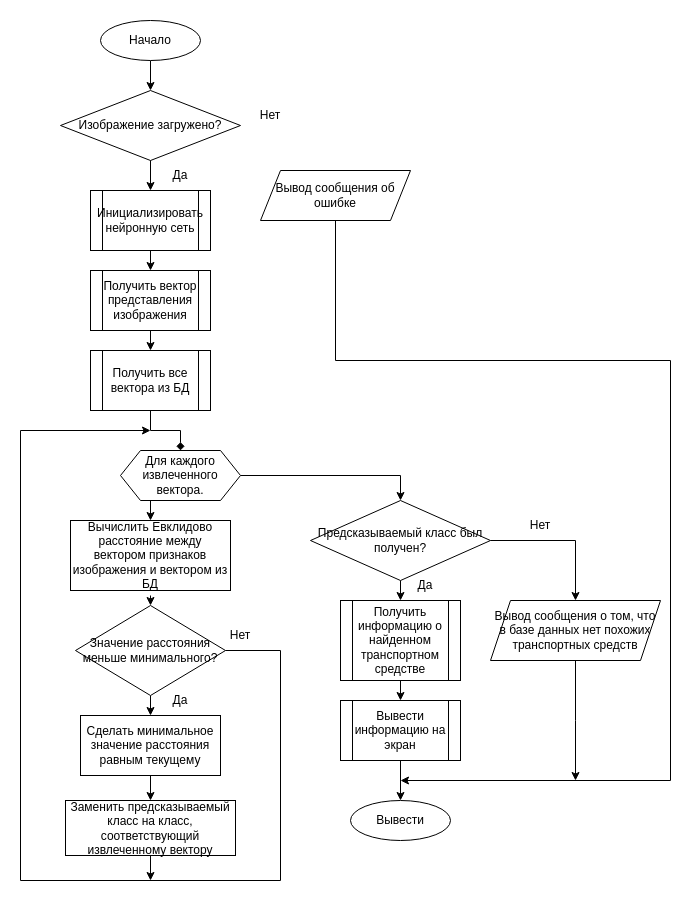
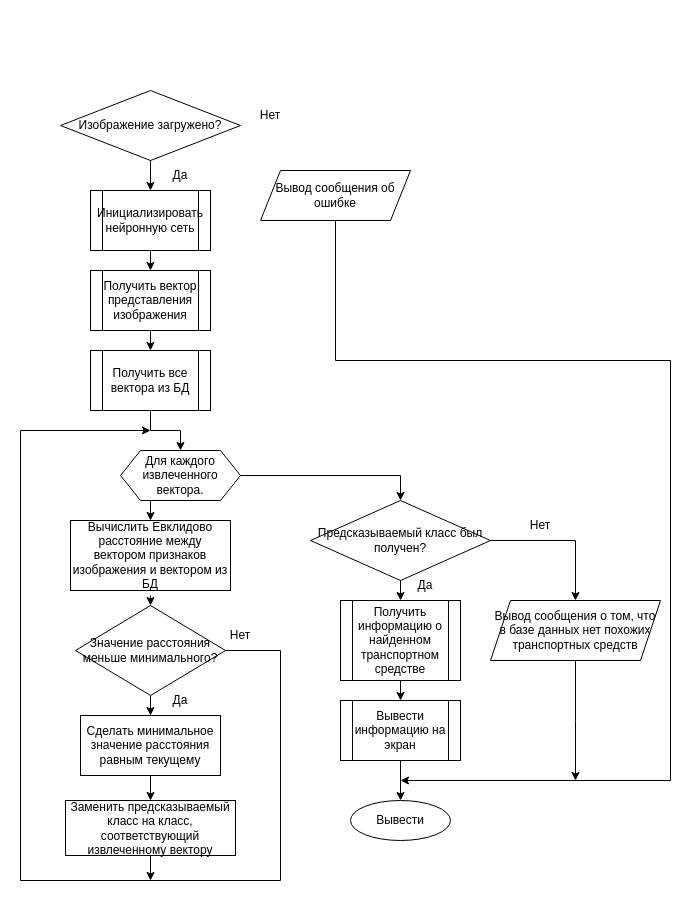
- <mxCell id="3" value="Начало" style="ellipse;whiteSpace=wrap;html=1;" vertex="1" parent="1"><mxGeometry x="100" y="20" width="100" height="40" as="geometry" /></mxCell>
- <mxCell id="2" style="edgeStyle=orthogonalEdgeStyle;rounded=0;orthogonalLoop=1;jettySize=auto;html=1;exitX=0.5;exitY=1;exitDx=0;exitDy=0;entryX=0.5;entryY=0;entryDx=0;entryDy=0;" edge="1" parent="1" source="3" target="5"><mxGeometry relative="1" as="geometry" /></mxCell>
- <mxCell id="14" style="edgeStyle=orthogonalEdgeStyle;rounded=0;orthogonalLoop=1;jettySize=auto;html=1;exitX=0.5;exitY=1;exitDx=0;exitDy=0;entryX=0.5;entryY=0;entryDx=0;entryDy=0;endArrow=diamond;" edge="1" parent="1" source="15" target="30"><mxGeometry relative="1" as="geometry"><mxPoint x="150" y="430" as="targetPoint" /></mxGeometry></mxCell>
+ <mxCell id="14" style="edgeStyle=orthogonalEdgeStyle;rounded=0;orthogonalLoop=1;jettySize=auto;html=1;exitX=0.5;exitY=1;exitDx=0;exitDy=0;entryX=0.5;entryY=0;entryDx=0;entryDy=0;" edge="1" parent="1" source="15" target="30"><mxGeometry relative="1" as="geometry"><mxPoint x="150" y="430" as="targetPoint" /></mxGeometry></mxCell>
